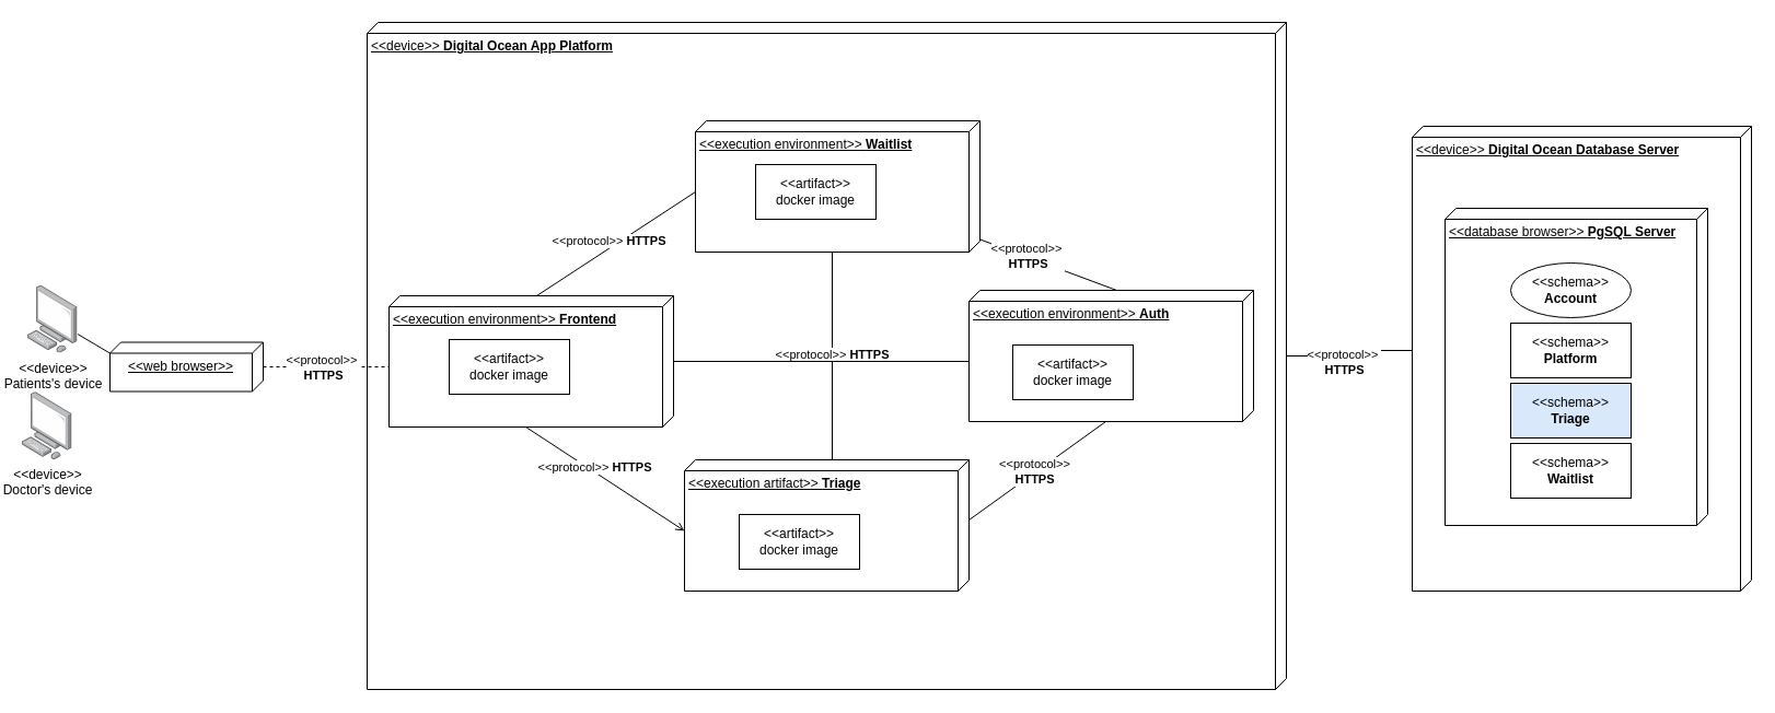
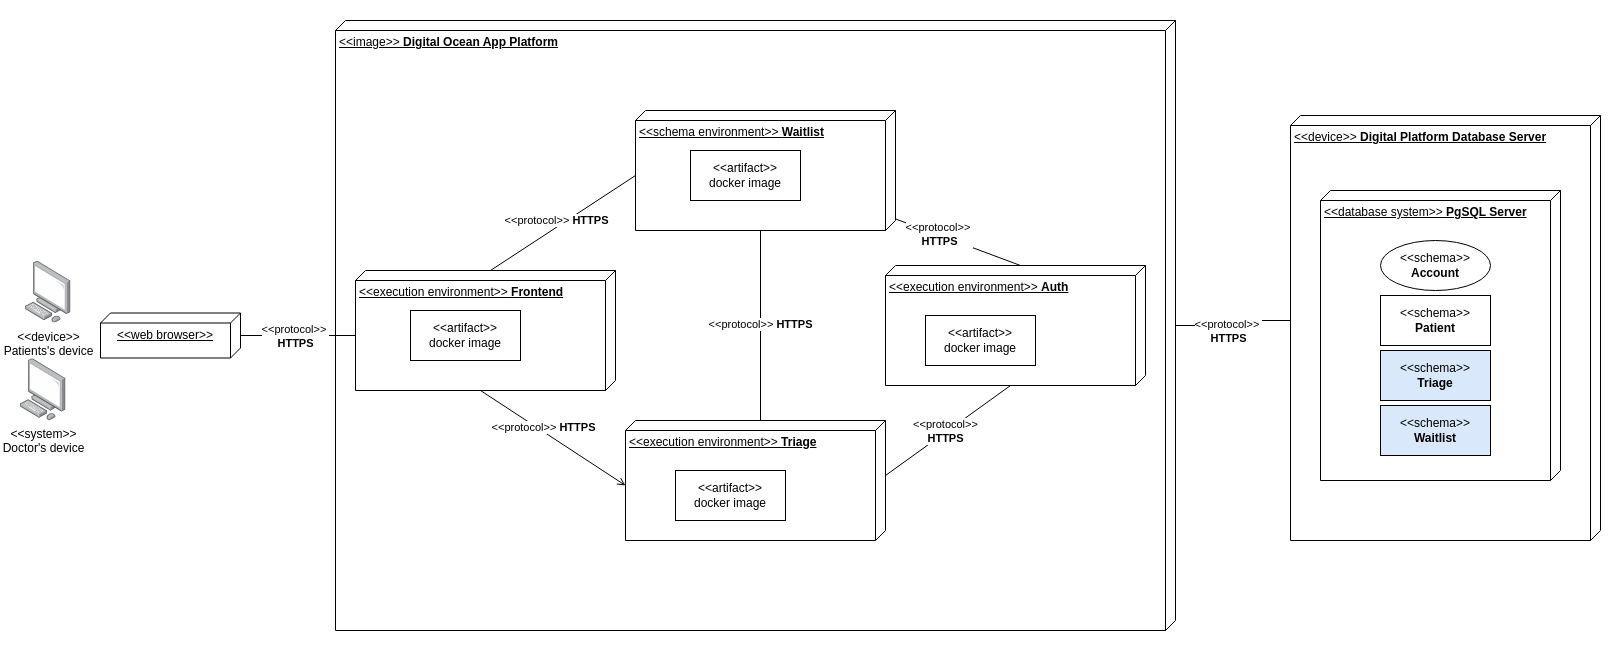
- <mxCell id="2" value="&amp;lt;&amp;lt;device&amp;gt;&amp;gt; &lt;b&gt;Digital Ocean App Platform&lt;/b&gt;" style="verticalAlign=top;align=left;spacingTop=8;spacingLeft=2;spacingRight=12;shape=cube;size=10;direction=south;fontStyle=4;html=1;whiteSpace=wrap;" parent="1" vertex="1"><mxGeometry x="335" y="20" width="840" height="610" as="geometry" /></mxCell>
+ <mxCell id="2" value="&amp;lt;&amp;lt;image&amp;gt;&amp;gt; &lt;b&gt;Digital Ocean App Platform&lt;/b&gt;" style="verticalAlign=top;align=left;spacingTop=8;spacingLeft=2;spacingRight=12;shape=cube;size=10;direction=south;fontStyle=4;html=1;whiteSpace=wrap;" parent="1" vertex="1"><mxGeometry x="335" y="20" width="840" height="610" as="geometry" /></mxCell>
- <mxCell id="4" value="&amp;lt;&amp;lt;execution environment&amp;gt;&amp;gt; &lt;b&gt;Waitlist&lt;/b&gt;" style="verticalAlign=top;align=left;spacingTop=8;spacingLeft=2;spacingRight=12;shape=cube;size=10;direction=south;fontStyle=4;html=1;whiteSpace=wrap;" parent="3" vertex="1"><mxGeometry width="260" height="120" as="geometry" /></mxCell>
+ <mxCell id="4" value="&amp;lt;&amp;lt;schema environment&amp;gt;&amp;gt; &lt;b&gt;Waitlist&lt;/b&gt;" style="verticalAlign=top;align=left;spacingTop=8;spacingLeft=2;spacingRight=12;shape=cube;size=10;direction=south;fontStyle=4;html=1;whiteSpace=wrap;" parent="3" vertex="1"><mxGeometry width="260" height="120" as="geometry" /></mxCell>
- <mxCell id="21" value="&amp;lt;&amp;lt;device&amp;gt;&amp;gt; &lt;b&gt;Digital Ocean Database Server&lt;/b&gt;" style="verticalAlign=top;align=left;spacingTop=8;spacingLeft=2;spacingRight=12;shape=cube;size=10;direction=south;fontStyle=4;html=1;whiteSpace=wrap;" parent="20" vertex="1"><mxGeometry y="-5" width="310" height="425" as="geometry" /></mxCell>
+ <mxCell id="21" value="&amp;lt;&amp;lt;device&amp;gt;&amp;gt; &lt;b&gt;Digital Platform Database Server&lt;/b&gt;" style="verticalAlign=top;align=left;spacingTop=8;spacingLeft=2;spacingRight=12;shape=cube;size=10;direction=south;fontStyle=4;html=1;whiteSpace=wrap;" parent="20" vertex="1"><mxGeometry y="-5" width="310" height="425" as="geometry" /></mxCell>
- <mxCell id="22" value="&amp;lt;&amp;lt;database browser&amp;gt;&amp;gt; &lt;b&gt;PgSQL Server&lt;/b&gt;" style="verticalAlign=top;align=left;spacingTop=8;spacingLeft=2;spacingRight=12;shape=cube;size=10;direction=south;fontStyle=4;html=1;whiteSpace=wrap;" parent="20" vertex="1"><mxGeometry x="30" y="70" width="240" height="290" as="geometry" /></mxCell>
+ <mxCell id="22" value="&amp;lt;&amp;lt;database system&amp;gt;&amp;gt; &lt;b&gt;PgSQL Server&lt;/b&gt;" style="verticalAlign=top;align=left;spacingTop=8;spacingLeft=2;spacingRight=12;shape=cube;size=10;direction=south;fontStyle=4;html=1;whiteSpace=wrap;" parent="20" vertex="1"><mxGeometry x="30" y="70" width="240" height="290" as="geometry" /></mxCell>
- <mxCell id="41" style="rounded=0;orthogonalLoop=1;jettySize=auto;html=1;entryX=0;entryY=0;entryDx=10;entryDy=140;entryPerimeter=0;endArrow=none;endFill=0;" edge="1" parent="1" source="39" target="36"><mxGeometry relative="1" as="geometry" /></mxCell>
- <mxCell id="24" value="&amp;lt;&amp;lt;schema&amp;gt;&amp;gt;&lt;br&gt;&lt;b&gt;Platform&lt;/b&gt;" style="html=1;whiteSpace=wrap;" parent="20" vertex="1"><mxGeometry x="90" y="175" width="110" height="50" as="geometry" /></mxCell>
+ <mxCell id="24" value="&amp;lt;&amp;lt;schema&amp;gt;&amp;gt;&lt;br&gt;&lt;b&gt;Patient&lt;/b&gt;" style="html=1;whiteSpace=wrap;" parent="20" vertex="1"><mxGeometry x="90" y="175" width="110" height="50" as="geometry" /></mxCell>
- <mxCell id="32" style="rounded=0;orthogonalLoop=1;jettySize=auto;html=1;entryX=0;entryY=0;entryDx=65;entryDy=260;entryPerimeter=0;endArrow=none;endFill=0;" edge="1" parent="1" source="28" target="10"><mxGeometry relative="1" as="geometry" /></mxCell>
- <mxCell id="37" style="edgeStyle=orthogonalEdgeStyle;rounded=0;orthogonalLoop=1;jettySize=auto;html=1;entryX=0;entryY=0;entryDx=65;entryDy=260;entryPerimeter=0;endArrow=none;endFill=0;dashed=1;" edge="1" parent="1" source="36" target="28"><mxGeometry relative="1" as="geometry" /></mxCell>
+ <mxCell id="37" style="edgeStyle=orthogonalEdgeStyle;rounded=0;orthogonalLoop=1;jettySize=auto;html=1;entryX=0;entryY=0;entryDx=65;entryDy=260;entryPerimeter=0;endArrow=none;endFill=0;" edge="1" parent="1" source="36" target="28"><mxGeometry relative="1" as="geometry" /></mxCell>
- <mxCell id="26" value="&amp;lt;&amp;lt;schema&amp;gt;&amp;gt;&lt;br&gt;&lt;b&gt;Waitlist&lt;/b&gt;" style="html=1;whiteSpace=wrap;" parent="20" vertex="1"><mxGeometry x="90" y="285" width="110" height="50" as="geometry" /></mxCell>
+ <mxCell id="26" value="&amp;lt;&amp;lt;schema&amp;gt;&amp;gt;&lt;br&gt;&lt;b&gt;Waitlist&lt;/b&gt;" style="html=1;whiteSpace=wrap;fillColor=#dae8fc;" parent="20" vertex="1"><mxGeometry x="90" y="285" width="110" height="50" as="geometry" /></mxCell>
- <mxCell id="40" value="&amp;lt;&amp;lt;device&amp;gt;&amp;gt;&lt;br&gt;Doctor's device" style="image;points=[];aspect=fixed;html=1;align=center;shadow=0;dashed=0;image=img/lib/allied_telesis/computer_and_terminals/Personal_Computer.svg;" vertex="1" parent="1"><mxGeometry x="20" y="358.2" width="45.6" height="61.8" as="geometry" /></mxCell>
+ <mxCell id="40" value="&amp;lt;&amp;lt;system&amp;gt;&amp;gt;&lt;br&gt;Doctor's device" style="image;points=[];aspect=fixed;html=1;align=center;shadow=0;dashed=0;image=img/lib/allied_telesis/computer_and_terminals/Personal_Computer.svg;" vertex="1" parent="1"><mxGeometry x="20" y="358.2" width="45.6" height="61.8" as="geometry" /></mxCell>
- <mxCell id="7" value="&amp;lt;&amp;lt;execution artifact&amp;gt;&amp;gt; &lt;b&gt;Triage&lt;/b&gt;" style="verticalAlign=top;align=left;spacingTop=8;spacingLeft=2;spacingRight=12;shape=cube;size=10;direction=south;fontStyle=4;html=1;whiteSpace=wrap;" parent="6" vertex="1"><mxGeometry width="260" height="120" as="geometry" /></mxCell>
+ <mxCell id="7" value="&amp;lt;&amp;lt;execution environment&amp;gt;&amp;gt; &lt;b&gt;Triage&lt;/b&gt;" style="verticalAlign=top;align=left;spacingTop=8;spacingLeft=2;spacingRight=12;shape=cube;size=10;direction=south;fontStyle=4;html=1;whiteSpace=wrap;" parent="6" vertex="1"><mxGeometry width="260" height="120" as="geometry" /></mxCell>
